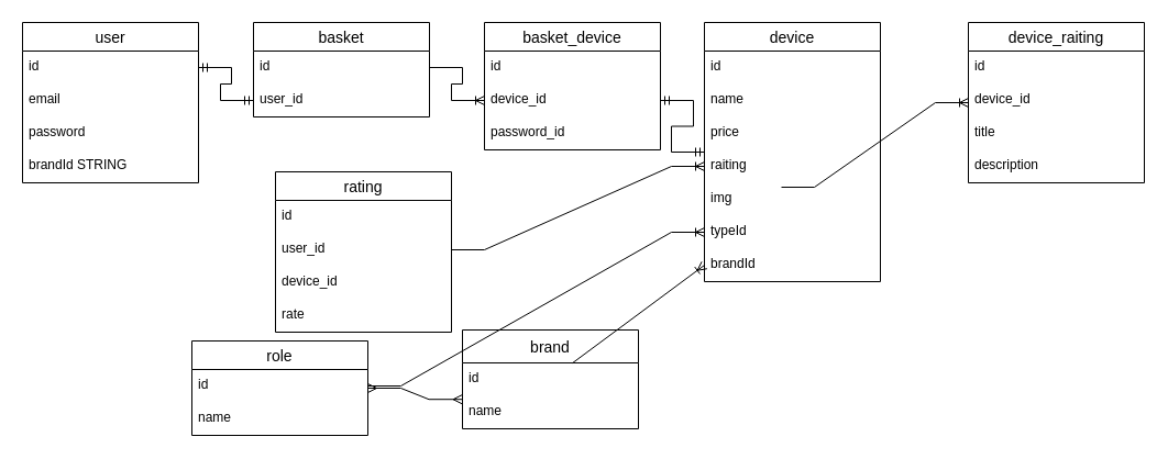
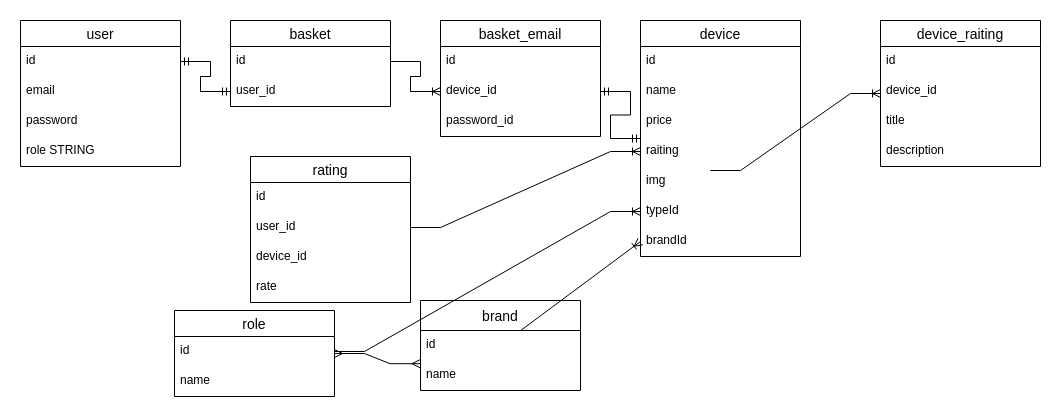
- <mxCell id="34" value="basket_device" style="swimlane;fontStyle=0;childLayout=stackLayout;horizontal=1;startSize=26;horizontalStack=0;resizeParent=1;resizeParentMax=0;resizeLast=0;collapsible=1;marginBottom=0;align=center;fontSize=14;" vertex="1" parent="1"><mxGeometry x="440" y="20" width="160" height="116" as="geometry" /></mxCell>
+ <mxCell id="34" value="basket_email" style="swimlane;fontStyle=0;childLayout=stackLayout;horizontal=1;startSize=26;horizontalStack=0;resizeParent=1;resizeParentMax=0;resizeLast=0;collapsible=1;marginBottom=0;align=center;fontSize=14;" vertex="1" parent="1"><mxGeometry x="440" y="20" width="160" height="116" as="geometry" /></mxCell>
- <mxCell id="6" value="brandId STRING" style="text;strokeColor=none;fillColor=none;spacingLeft=4;spacingRight=4;overflow=hidden;rotatable=0;points=[[0,0.5],[1,0.5]];portConstraint=eastwest;fontSize=12;whiteSpace=wrap;html=1;" vertex="1" parent="2"><mxGeometry y="116" width="160" height="30" as="geometry" /></mxCell>
+ <mxCell id="6" value="role STRING" style="text;strokeColor=none;fillColor=none;spacingLeft=4;spacingRight=4;overflow=hidden;rotatable=0;points=[[0,0.5],[1,0.5]];portConstraint=eastwest;fontSize=12;whiteSpace=wrap;html=1;" vertex="1" parent="2"><mxGeometry y="116" width="160" height="30" as="geometry" /></mxCell>
